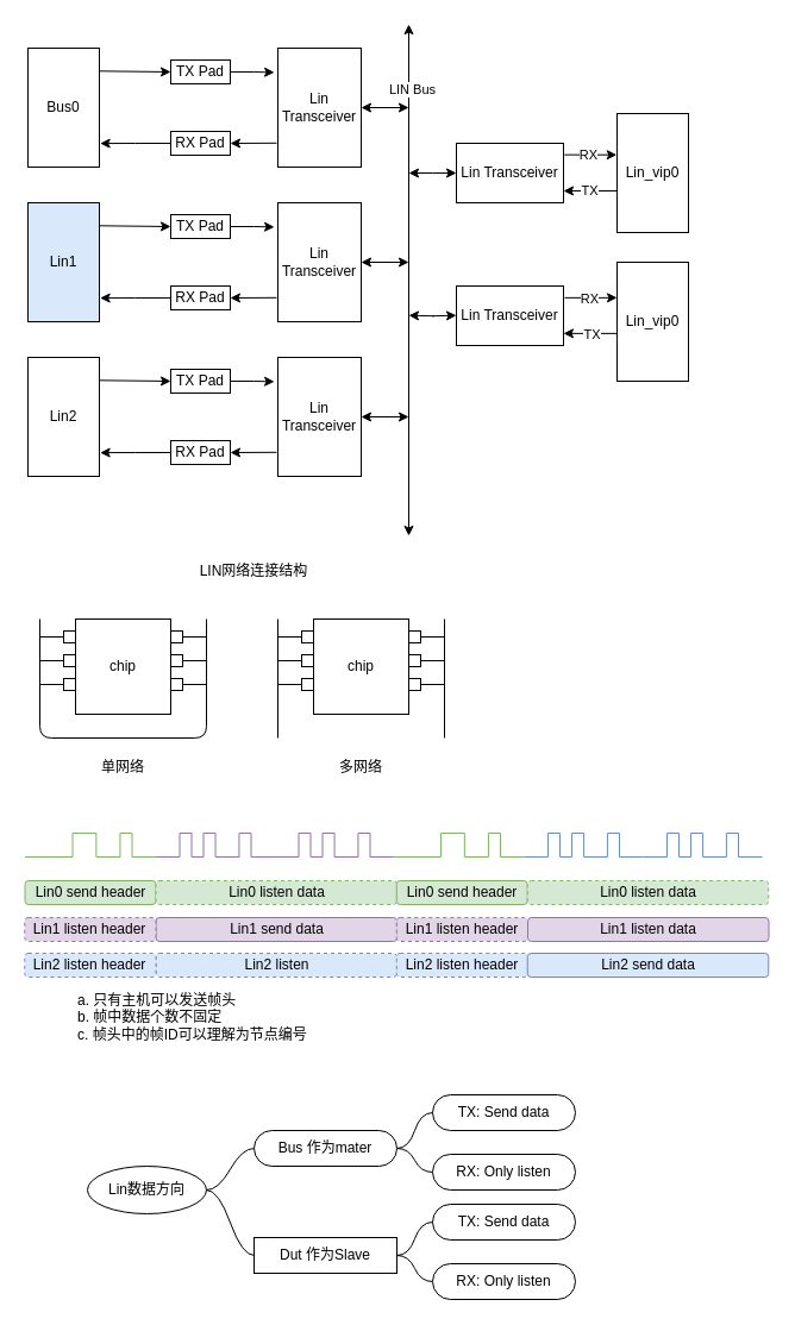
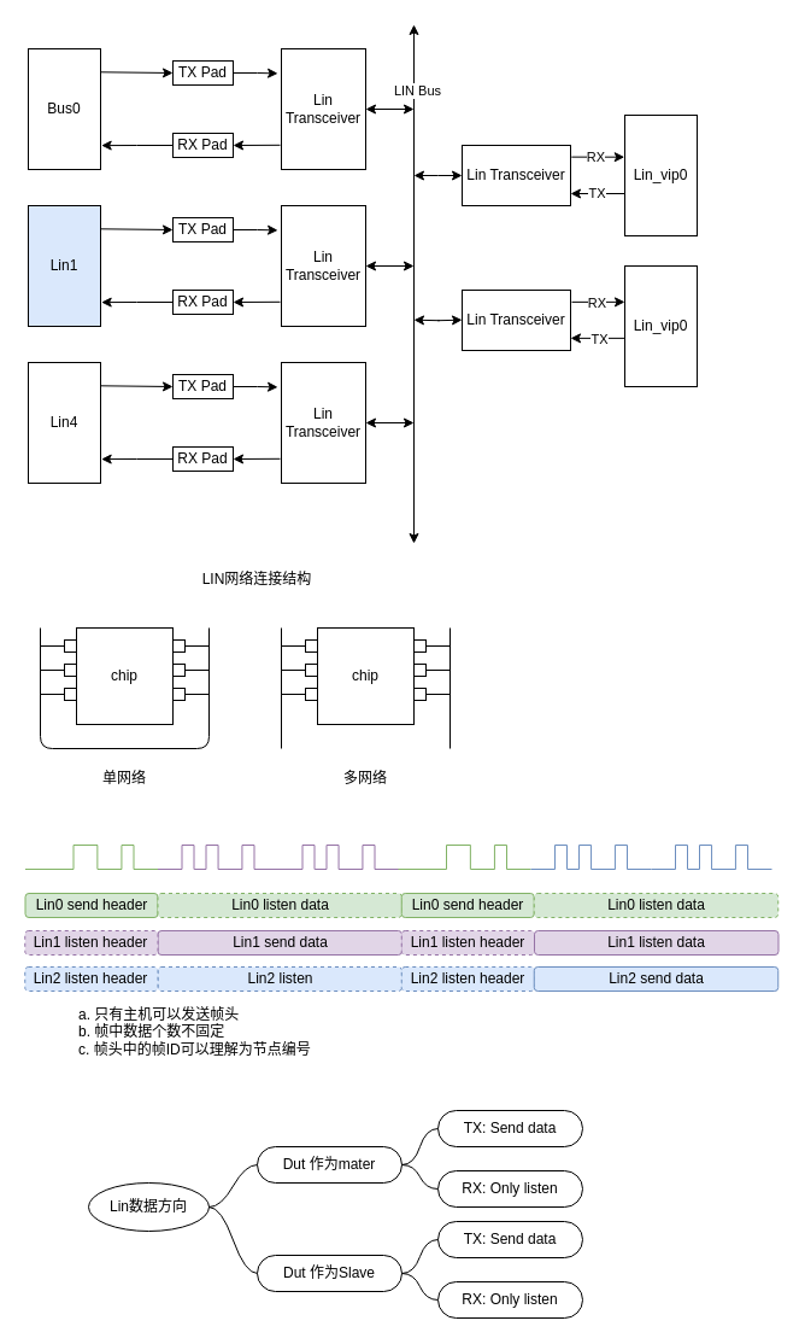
- <mxCell id="22" value="&lt;div&gt;Lin2&lt;/div&gt;" style="rounded=0;whiteSpace=wrap;html=1;" parent="1" vertex="1"><mxGeometry x="23" y="300" width="60" height="100" as="geometry" /></mxCell>
+ <mxCell id="22" value="&lt;div&gt;Lin4&lt;/div&gt;" style="rounded=0;whiteSpace=wrap;html=1;" parent="1" vertex="1"><mxGeometry x="23" y="300" width="60" height="100" as="geometry" /></mxCell>
- <mxCell id="100" value="Bus 作为mater" style="whiteSpace=wrap;html=1;rounded=1;arcSize=50;align=center;verticalAlign=middle;strokeWidth=1;autosize=1;spacing=4;treeFolding=1;treeMoving=1;newEdgeStyle={&quot;edgeStyle&quot;:&quot;entityRelationEdgeStyle&quot;,&quot;startArrow&quot;:&quot;none&quot;,&quot;endArrow&quot;:&quot;none&quot;,&quot;segment&quot;:10,&quot;curved&quot;:1,&quot;sourcePerimeterSpacing&quot;:0,&quot;targetPerimeterSpacing&quot;:0};" parent="1" vertex="1"><mxGeometry x="213" y="950" width="120" height="30" as="geometry" /></mxCell>
+ <mxCell id="100" value="Dut 作为mater" style="whiteSpace=wrap;html=1;rounded=1;arcSize=50;align=center;verticalAlign=middle;strokeWidth=1;autosize=1;spacing=4;treeFolding=1;treeMoving=1;newEdgeStyle={&quot;edgeStyle&quot;:&quot;entityRelationEdgeStyle&quot;,&quot;startArrow&quot;:&quot;none&quot;,&quot;endArrow&quot;:&quot;none&quot;,&quot;segment&quot;:10,&quot;curved&quot;:1,&quot;sourcePerimeterSpacing&quot;:0,&quot;targetPerimeterSpacing&quot;:0};" parent="1" vertex="1"><mxGeometry x="213" y="950" width="120" height="30" as="geometry" /></mxCell>
- <mxCell id="102" value="Dut 作为Slave" style="whiteSpace=wrap;html=1;arcSize=50;align=center;verticalAlign=middle;strokeWidth=1;autosize=1;spacing=4;treeFolding=1;treeMoving=1;newEdgeStyle={&quot;edgeStyle&quot;:&quot;entityRelationEdgeStyle&quot;,&quot;startArrow&quot;:&quot;none&quot;,&quot;endArrow&quot;:&quot;none&quot;,&quot;segment&quot;:10,&quot;curved&quot;:1,&quot;sourcePerimeterSpacing&quot;:0,&quot;targetPerimeterSpacing&quot;:0};rounded=0;" parent="1" vertex="1"><mxGeometry x="213" y="1040" width="120" height="30" as="geometry" /></mxCell>
+ <mxCell id="102" value="Dut 作为Slave" style="whiteSpace=wrap;html=1;rounded=1;arcSize=50;align=center;verticalAlign=middle;strokeWidth=1;autosize=1;spacing=4;treeFolding=1;treeMoving=1;newEdgeStyle={&quot;edgeStyle&quot;:&quot;entityRelationEdgeStyle&quot;,&quot;startArrow&quot;:&quot;none&quot;,&quot;endArrow&quot;:&quot;none&quot;,&quot;segment&quot;:10,&quot;curved&quot;:1,&quot;sourcePerimeterSpacing&quot;:0,&quot;targetPerimeterSpacing&quot;:0};" parent="1" vertex="1"><mxGeometry x="213" y="1040" width="120" height="30" as="geometry" /></mxCell>
